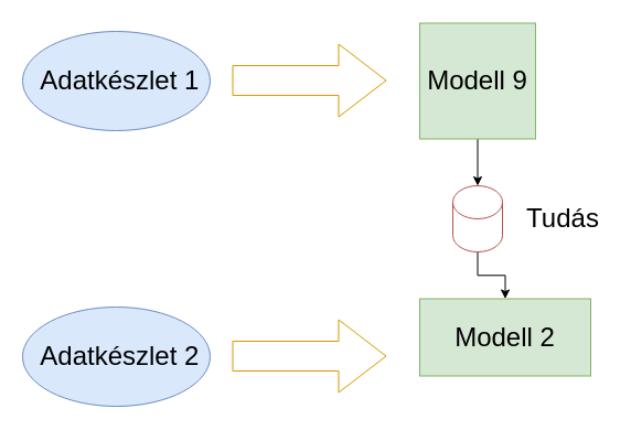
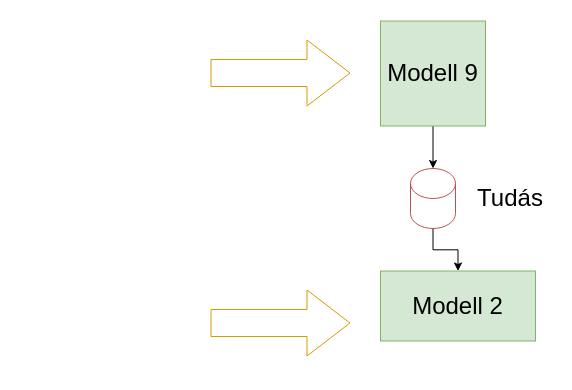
- <mxCell id="2" value="&lt;font style=&quot;font-size: 24px&quot;&gt;&amp;nbsp;Adatkészlet 1&lt;/font&gt;" style="ellipse;whiteSpace=wrap;html=1;fillColor=#dae8fc;strokeColor=#6c8ebf;" vertex="1" parent="1"><mxGeometry x="20" y="28" width="170" height="90" as="geometry" /></mxCell>
- <mxCell id="3" value="&lt;font style=&quot;font-size: 24px&quot;&gt;&amp;nbsp;Adatkészlet 2&lt;/font&gt;" style="ellipse;whiteSpace=wrap;html=1;fillColor=#dae8fc;strokeColor=#6c8ebf;" vertex="1" parent="1"><mxGeometry x="20" y="278" width="170" height="90" as="geometry" /></mxCell>
